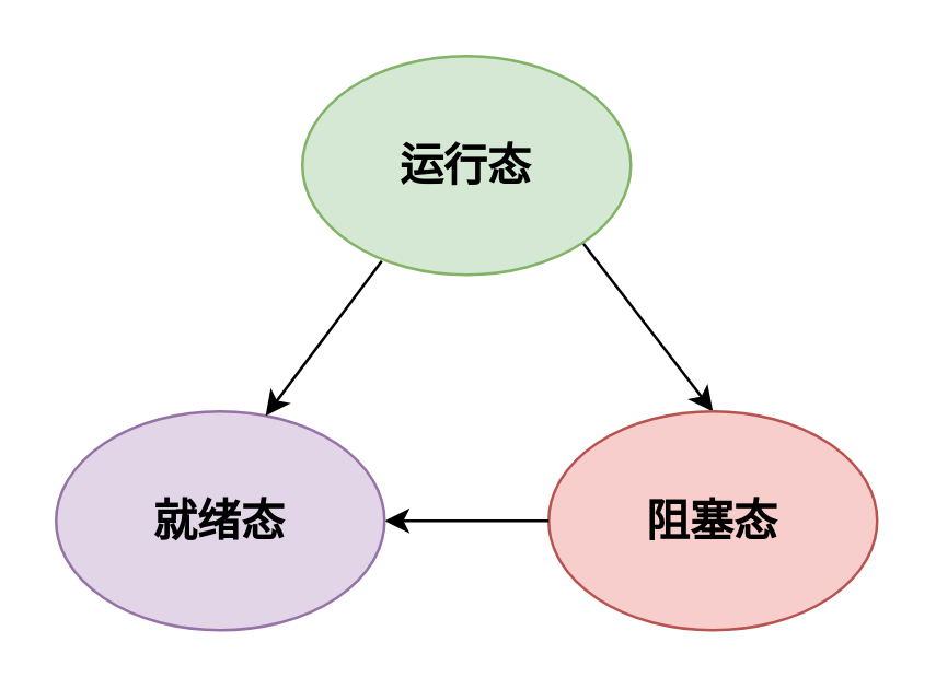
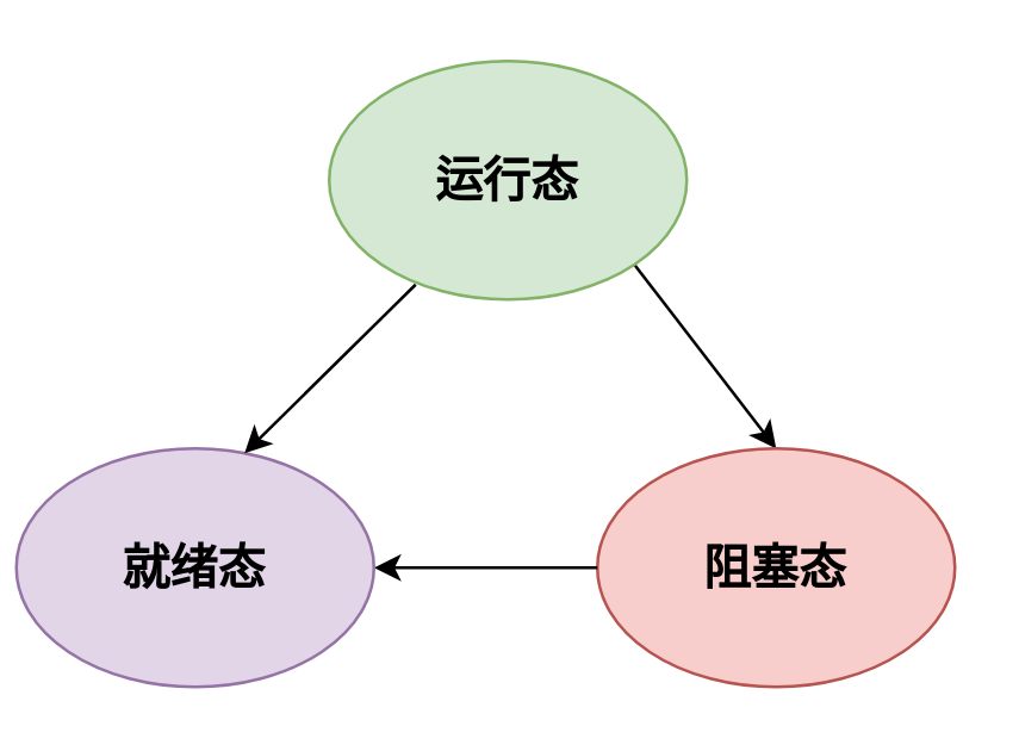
- <mxCell id="6" value="就绪态" style="ellipse;whiteSpace=wrap;html=1;fillColor=#e1d5e7;strokeColor=#9673a6;fontStyle=1;fontSize=16;flipH=1;" parent="1" vertex="1"><mxGeometry x="20" y="150" width="120" height="80" as="geometry" /></mxCell>
+ <mxCell id="6" value="就绪态" style="ellipse;whiteSpace=wrap;html=1;fillColor=#e1d5e7;strokeColor=#9673a6;fontStyle=1;fontSize=16;flipH=1;" parent="1" vertex="1"><mxGeometry x="5" y="150" width="120" height="80" as="geometry" /></mxCell>
